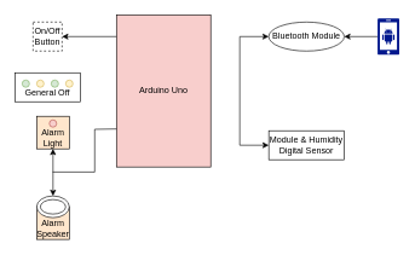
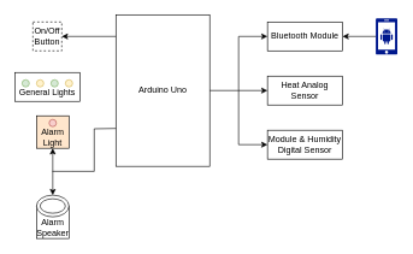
- <mxCell id="4" value="Bluetooth Module" style="ellipse;whiteSpace=wrap;html=1;" vertex="1" parent="1"><mxGeometry x="370" y="30" width="104" height="40" as="geometry" /></mxCell>
+ <mxCell id="4" value="Bluetooth Module" style="rounded=0;whiteSpace=wrap;html=1;" vertex="1" parent="1"><mxGeometry x="370" y="30" width="104" height="40" as="geometry" /></mxCell>
- <mxCell id="9" value="&lt;br&gt;General Off" style="rounded=0;whiteSpace=wrap;html=1;" vertex="1" parent="8"><mxGeometry width="90" height="40" as="geometry" /></mxCell>
+ <mxCell id="9" value="&lt;br&gt;General Lights" style="rounded=0;whiteSpace=wrap;html=1;" vertex="1" parent="8"><mxGeometry width="90" height="40" as="geometry" /></mxCell>
- <mxCell id="2" value="Arduino Uno" style="rounded=0;whiteSpace=wrap;html=1;fillColor=#f8cecc;" vertex="1" parent="1"><mxGeometry x="160" y="20" width="130" height="210" as="geometry" /></mxCell>
+ <mxCell id="2" value="Arduino Uno" style="rounded=0;whiteSpace=wrap;html=1;" vertex="1" parent="1"><mxGeometry x="160" y="20" width="130" height="210" as="geometry" /></mxCell>
+ <mxCell id="18" value="" style="endArrow=classic;html=1;rounded=0;exitX=1;exitY=0.5;exitDx=0;exitDy=0;entryX=0;entryY=0.5;entryDx=0;entryDy=0;" edge="1" parent="1" source="2" target="5"><mxGeometry width="50" height="50" relative="1" as="geometry"><mxPoint x="320" y="170" as="sourcePoint" /><mxPoint x="370" y="120" as="targetPoint" /></mxGeometry></mxCell>
+ <mxCell id="5" value="Heat Analog Sensor" style="rounded=0;whiteSpace=wrap;html=1;" vertex="1" parent="1"><mxGeometry x="370" y="105" width="104" height="40" as="geometry" /></mxCell>
- <mxCell id="15" value="&lt;br&gt;Alarm Speaker" style="whiteSpace=wrap;html=1;aspect=fixed;fillColor=#ffe6cc;" vertex="1" parent="14"><mxGeometry y="15" width="45" height="45" as="geometry" /></mxCell>
+ <mxCell id="15" value="&lt;br&gt;Alarm Speaker" style="whiteSpace=wrap;html=1;aspect=fixed;" vertex="1" parent="14"><mxGeometry y="15" width="45" height="45" as="geometry" /></mxCell>
